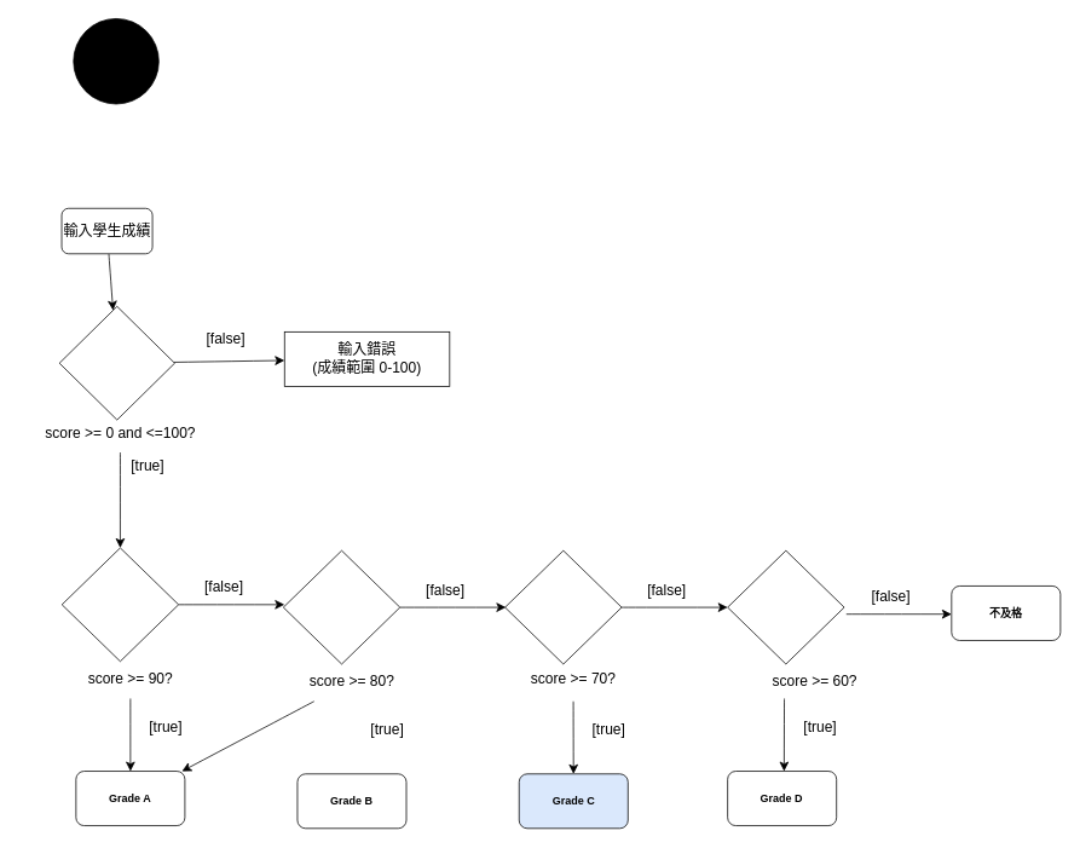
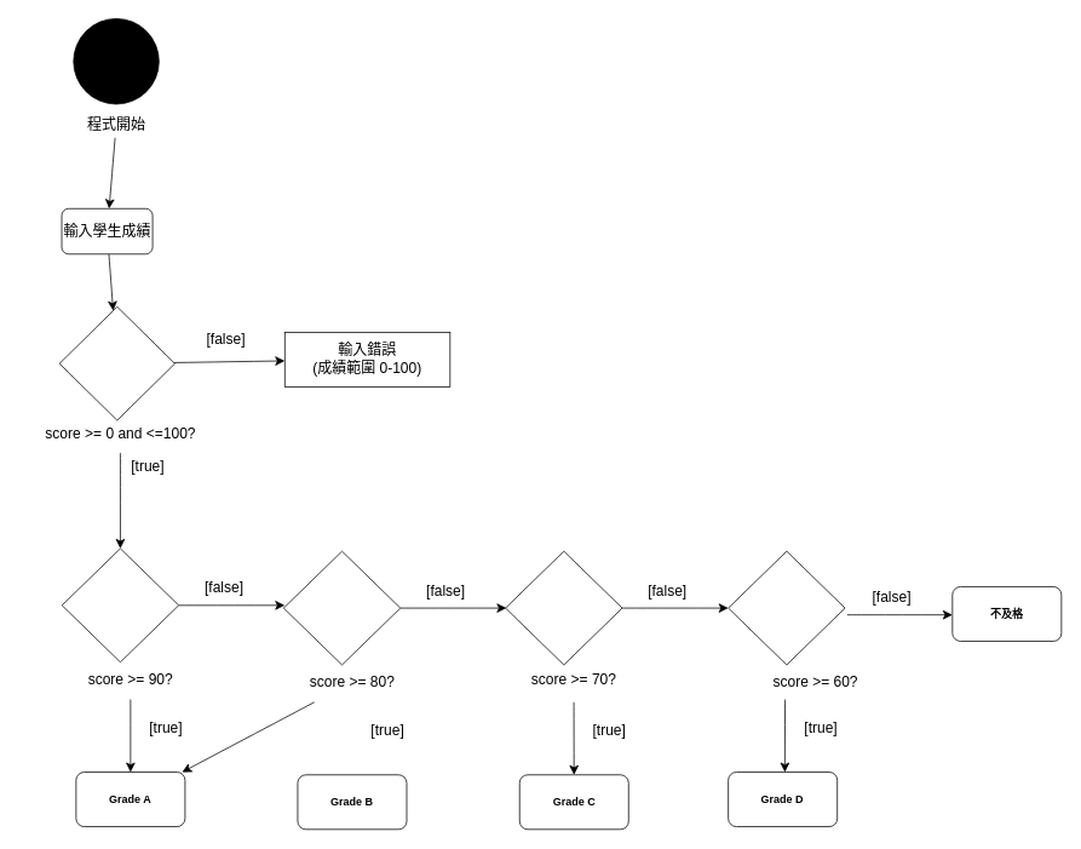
+ <mxCell id="11" value="程式開始" style="text;strokeColor=none;fillColor=none;html=1;align=center;verticalAlign=middle;whiteSpace=wrap;rounded=0;fontSize=16;" vertex="1" parent="1"><mxGeometry x="55.5" y="121" width="144" height="30" as="geometry" /></mxCell>
+ <mxCell id="10" value="" style="edgeStyle=none;curved=1;rounded=0;orthogonalLoop=1;jettySize=auto;html=1;fontSize=12;startSize=8;endSize=8;" edge="1" parent="1" source="11" target="8"><mxGeometry relative="1" as="geometry" /></mxCell>
- <mxCell id="29" value="&lt;b&gt;Grade C&lt;/b&gt;" style="rounded=1;whiteSpace=wrap;html=1;fillColor=#dae8fc;" vertex="1" parent="1"><mxGeometry x="571.5" y="852" width="120" height="60" as="geometry" /></mxCell>
+ <mxCell id="29" value="&lt;b&gt;Grade C&lt;/b&gt;" style="rounded=1;whiteSpace=wrap;html=1;" vertex="1" parent="1"><mxGeometry x="571.5" y="852" width="120" height="60" as="geometry" /></mxCell>
